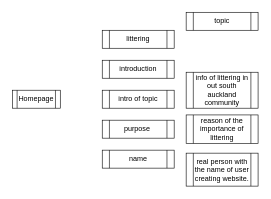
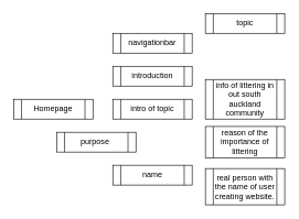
- <mxCell id="4" value="littering" style="shape=process;whiteSpace=wrap;html=1;backgroundOutline=1;" vertex="1" parent="1"><mxGeometry x="170" y="50" width="120" height="30" as="geometry" /></mxCell>
+ <mxCell id="4" value="navigationbar" style="shape=process;whiteSpace=wrap;html=1;backgroundOutline=1;" vertex="1" parent="1"><mxGeometry x="170" y="50" width="120" height="30" as="geometry" /></mxCell>
- <mxCell id="2" value="Homepage" style="shape=process;whiteSpace=wrap;html=1;backgroundOutline=1;" vertex="1" parent="1"><mxGeometry x="20" y="150" width="80" height="30" as="geometry" /></mxCell>
+ <mxCell id="2" value="Homepage" style="shape=process;whiteSpace=wrap;html=1;backgroundOutline=1;" vertex="1" parent="1"><mxGeometry x="20" y="150" width="120" height="30" as="geometry" /></mxCell>
- <mxCell id="6" value="purpose&amp;nbsp;" style="shape=process;whiteSpace=wrap;html=1;backgroundOutline=1;" vertex="1" parent="1"><mxGeometry x="170" y="200" width="120" height="30" as="geometry" /></mxCell>
+ <mxCell id="6" value="purpose&amp;nbsp;" style="shape=process;whiteSpace=wrap;html=1;backgroundOutline=1;" vertex="1" parent="1"><mxGeometry x="85" y="200" width="120" height="30" as="geometry" /></mxCell>
